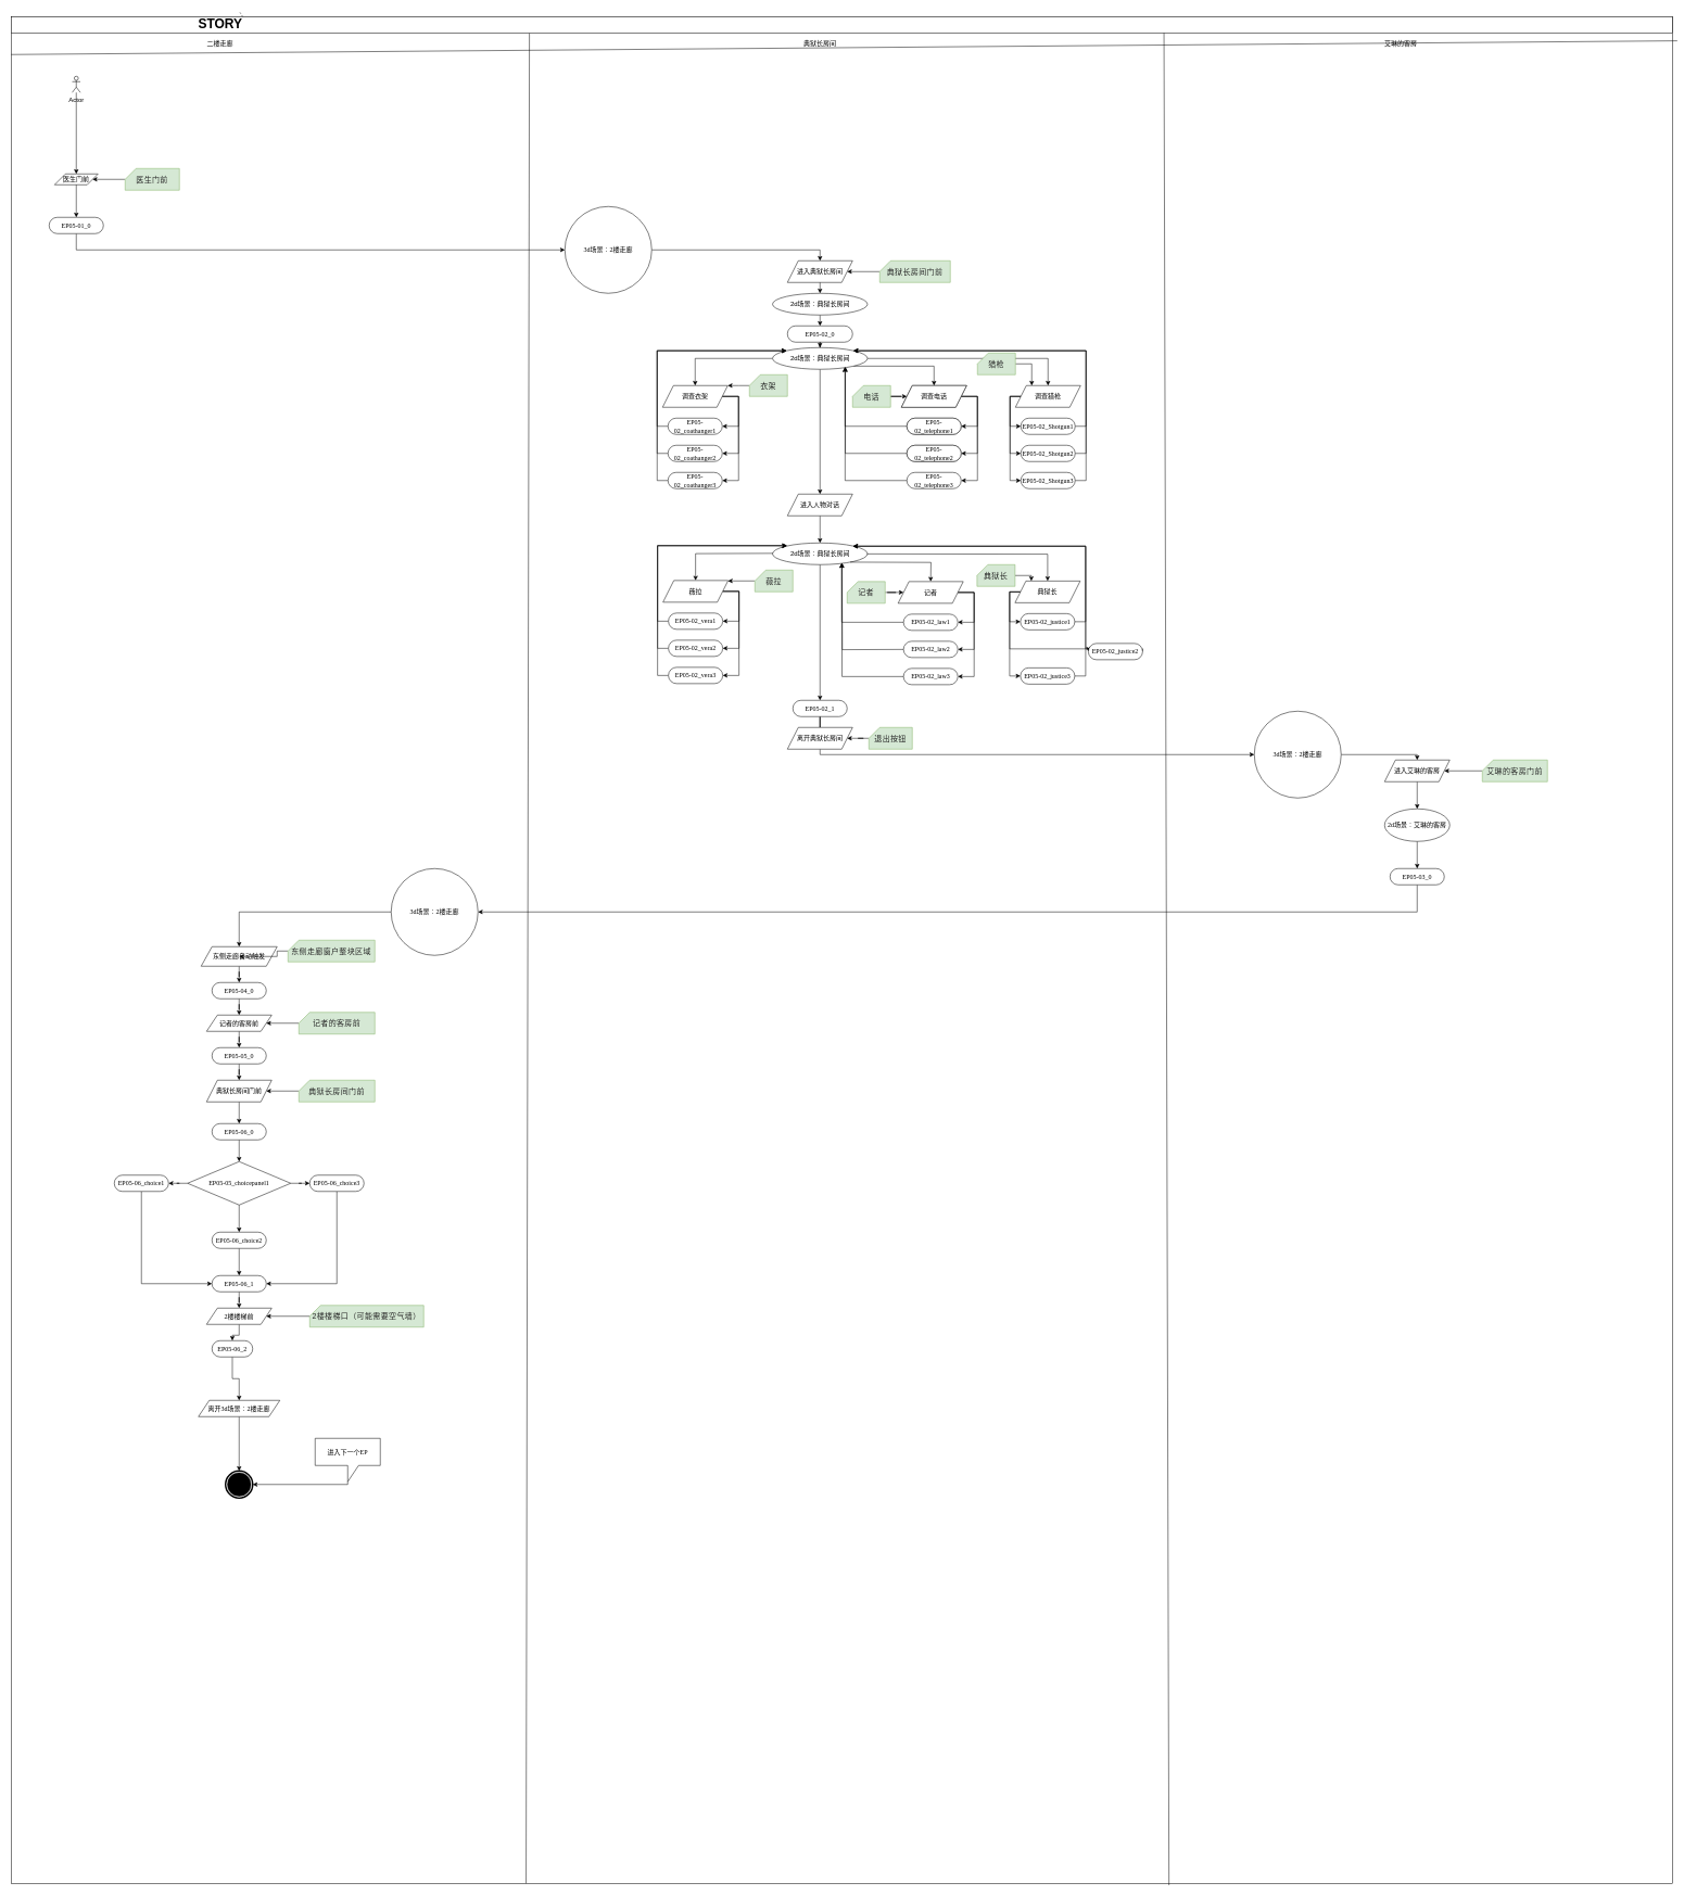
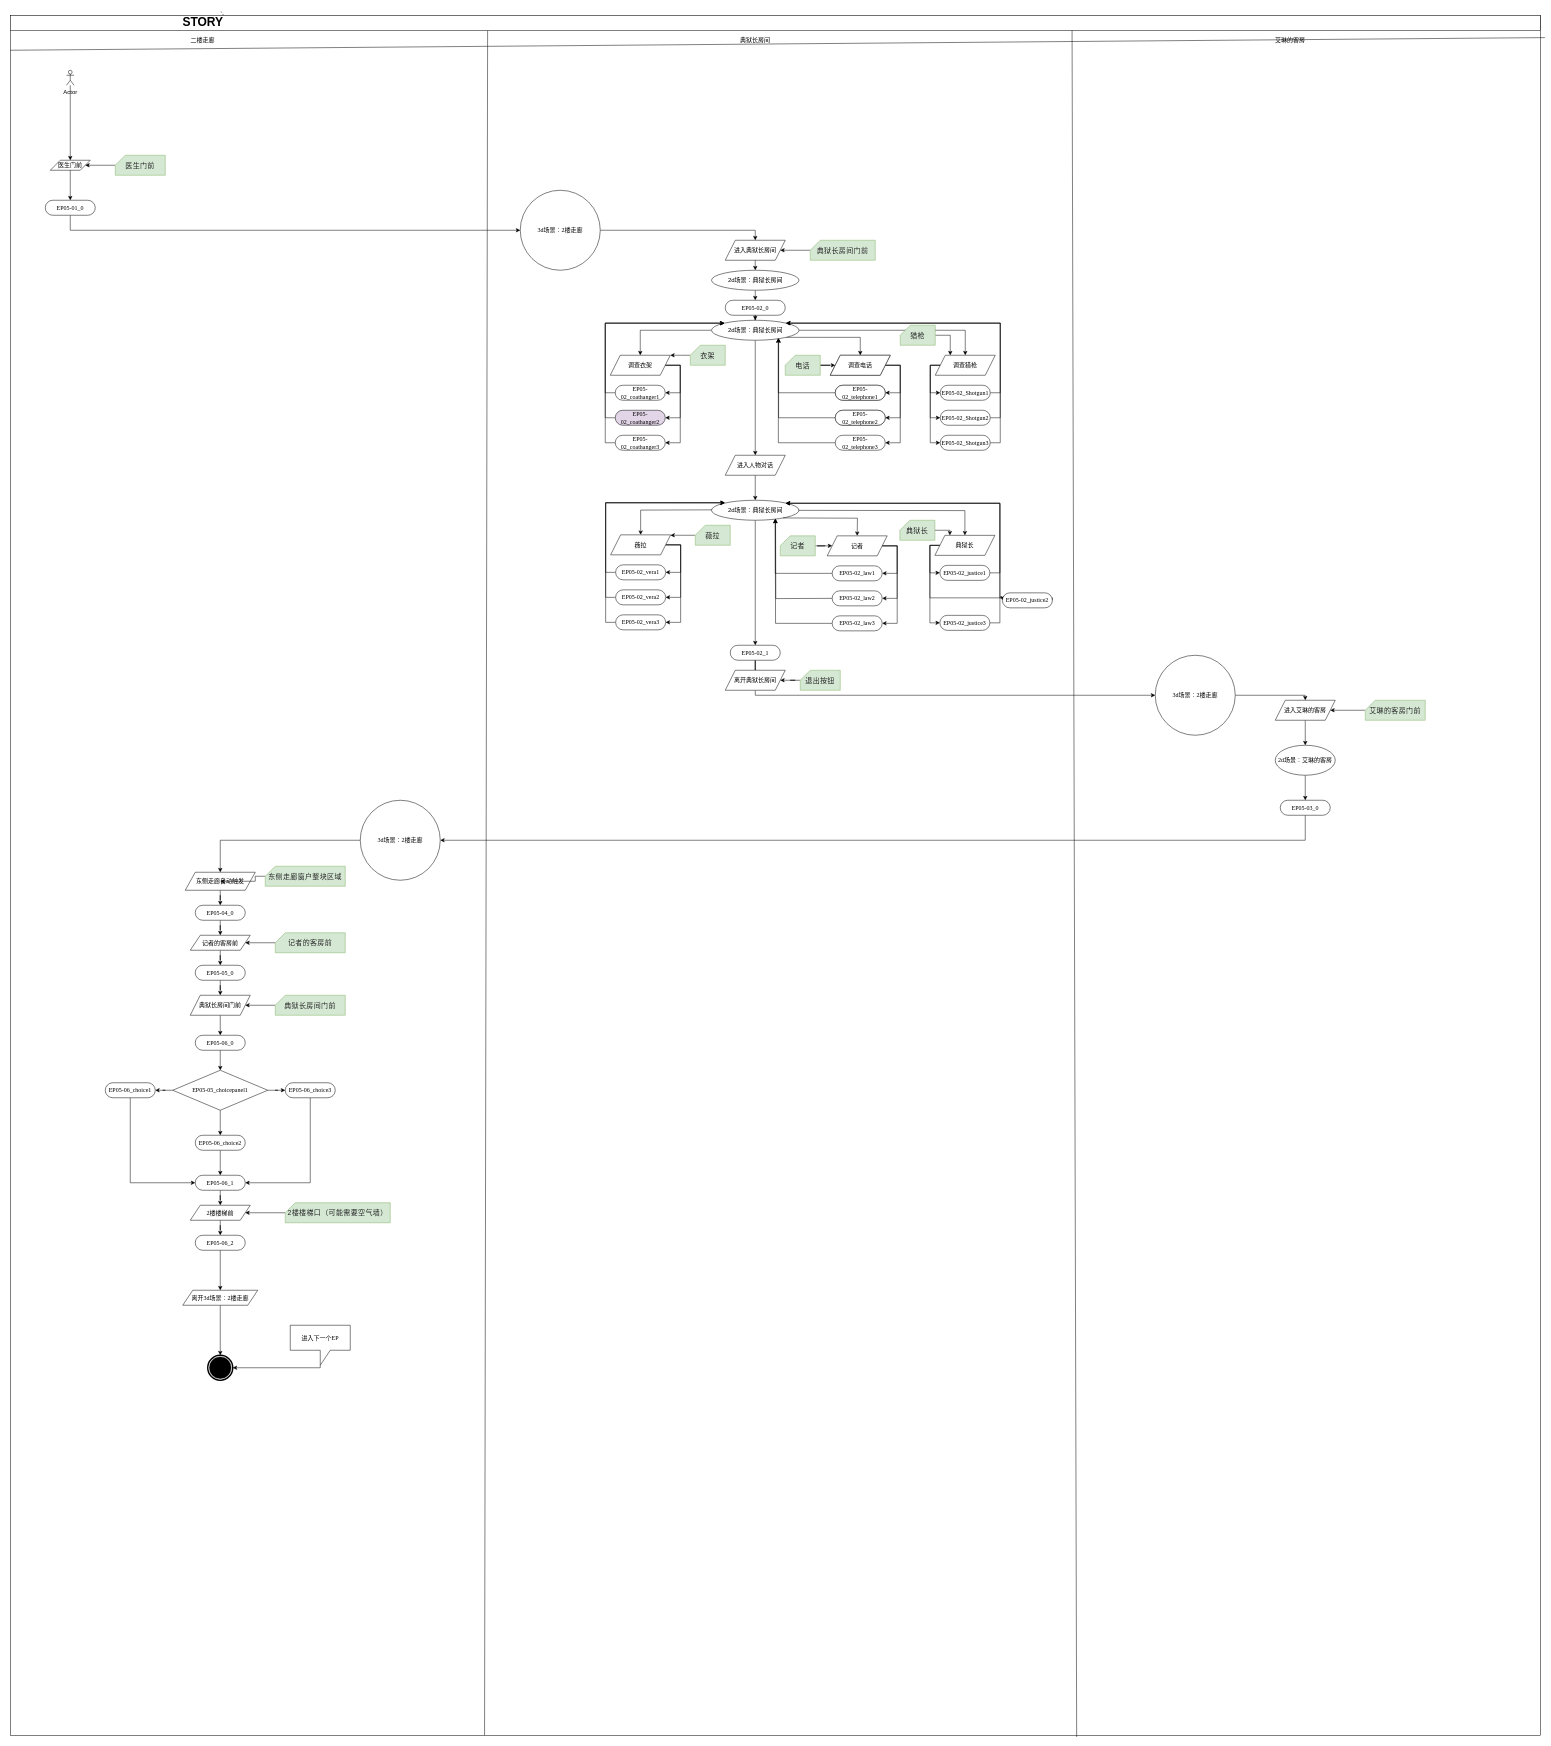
- <mxCell id="42" value="EP05-02_coathanger2" style="rounded=1;whiteSpace=wrap;html=1;shadow=0;comic=0;labelBackgroundColor=none;strokeWidth=1;fontFamily=Verdana;fontSize=12;align=center;arcSize=50;" vertex="1" parent="1"><mxGeometry x="1230" y="820" width="100" height="30" as="geometry" /></mxCell>
+ <mxCell id="42" value="EP05-02_coathanger2" style="rounded=1;whiteSpace=wrap;html=1;shadow=0;comic=0;labelBackgroundColor=none;strokeWidth=1;fontFamily=Verdana;fontSize=12;align=center;arcSize=50;fillColor=#e1d5e7;" vertex="1" parent="1"><mxGeometry x="1230" y="820" width="100" height="30" as="geometry" /></mxCell>
- <mxCell id="170" value="EP05-06_2" style="rounded=1;whiteSpace=wrap;html=1;shadow=0;comic=0;labelBackgroundColor=none;strokeWidth=1;fontFamily=Verdana;fontSize=12;align=center;arcSize=50;" vertex="1" parent="1"><mxGeometry x="390" y="2470" width="75" height="30" as="geometry" /></mxCell>
+ <mxCell id="170" value="EP05-06_2" style="rounded=1;whiteSpace=wrap;html=1;shadow=0;comic=0;labelBackgroundColor=none;strokeWidth=1;fontFamily=Verdana;fontSize=12;align=center;arcSize=50;" vertex="1" parent="1"><mxGeometry x="390" y="2470" width="100" height="30" as="geometry" /></mxCell>
